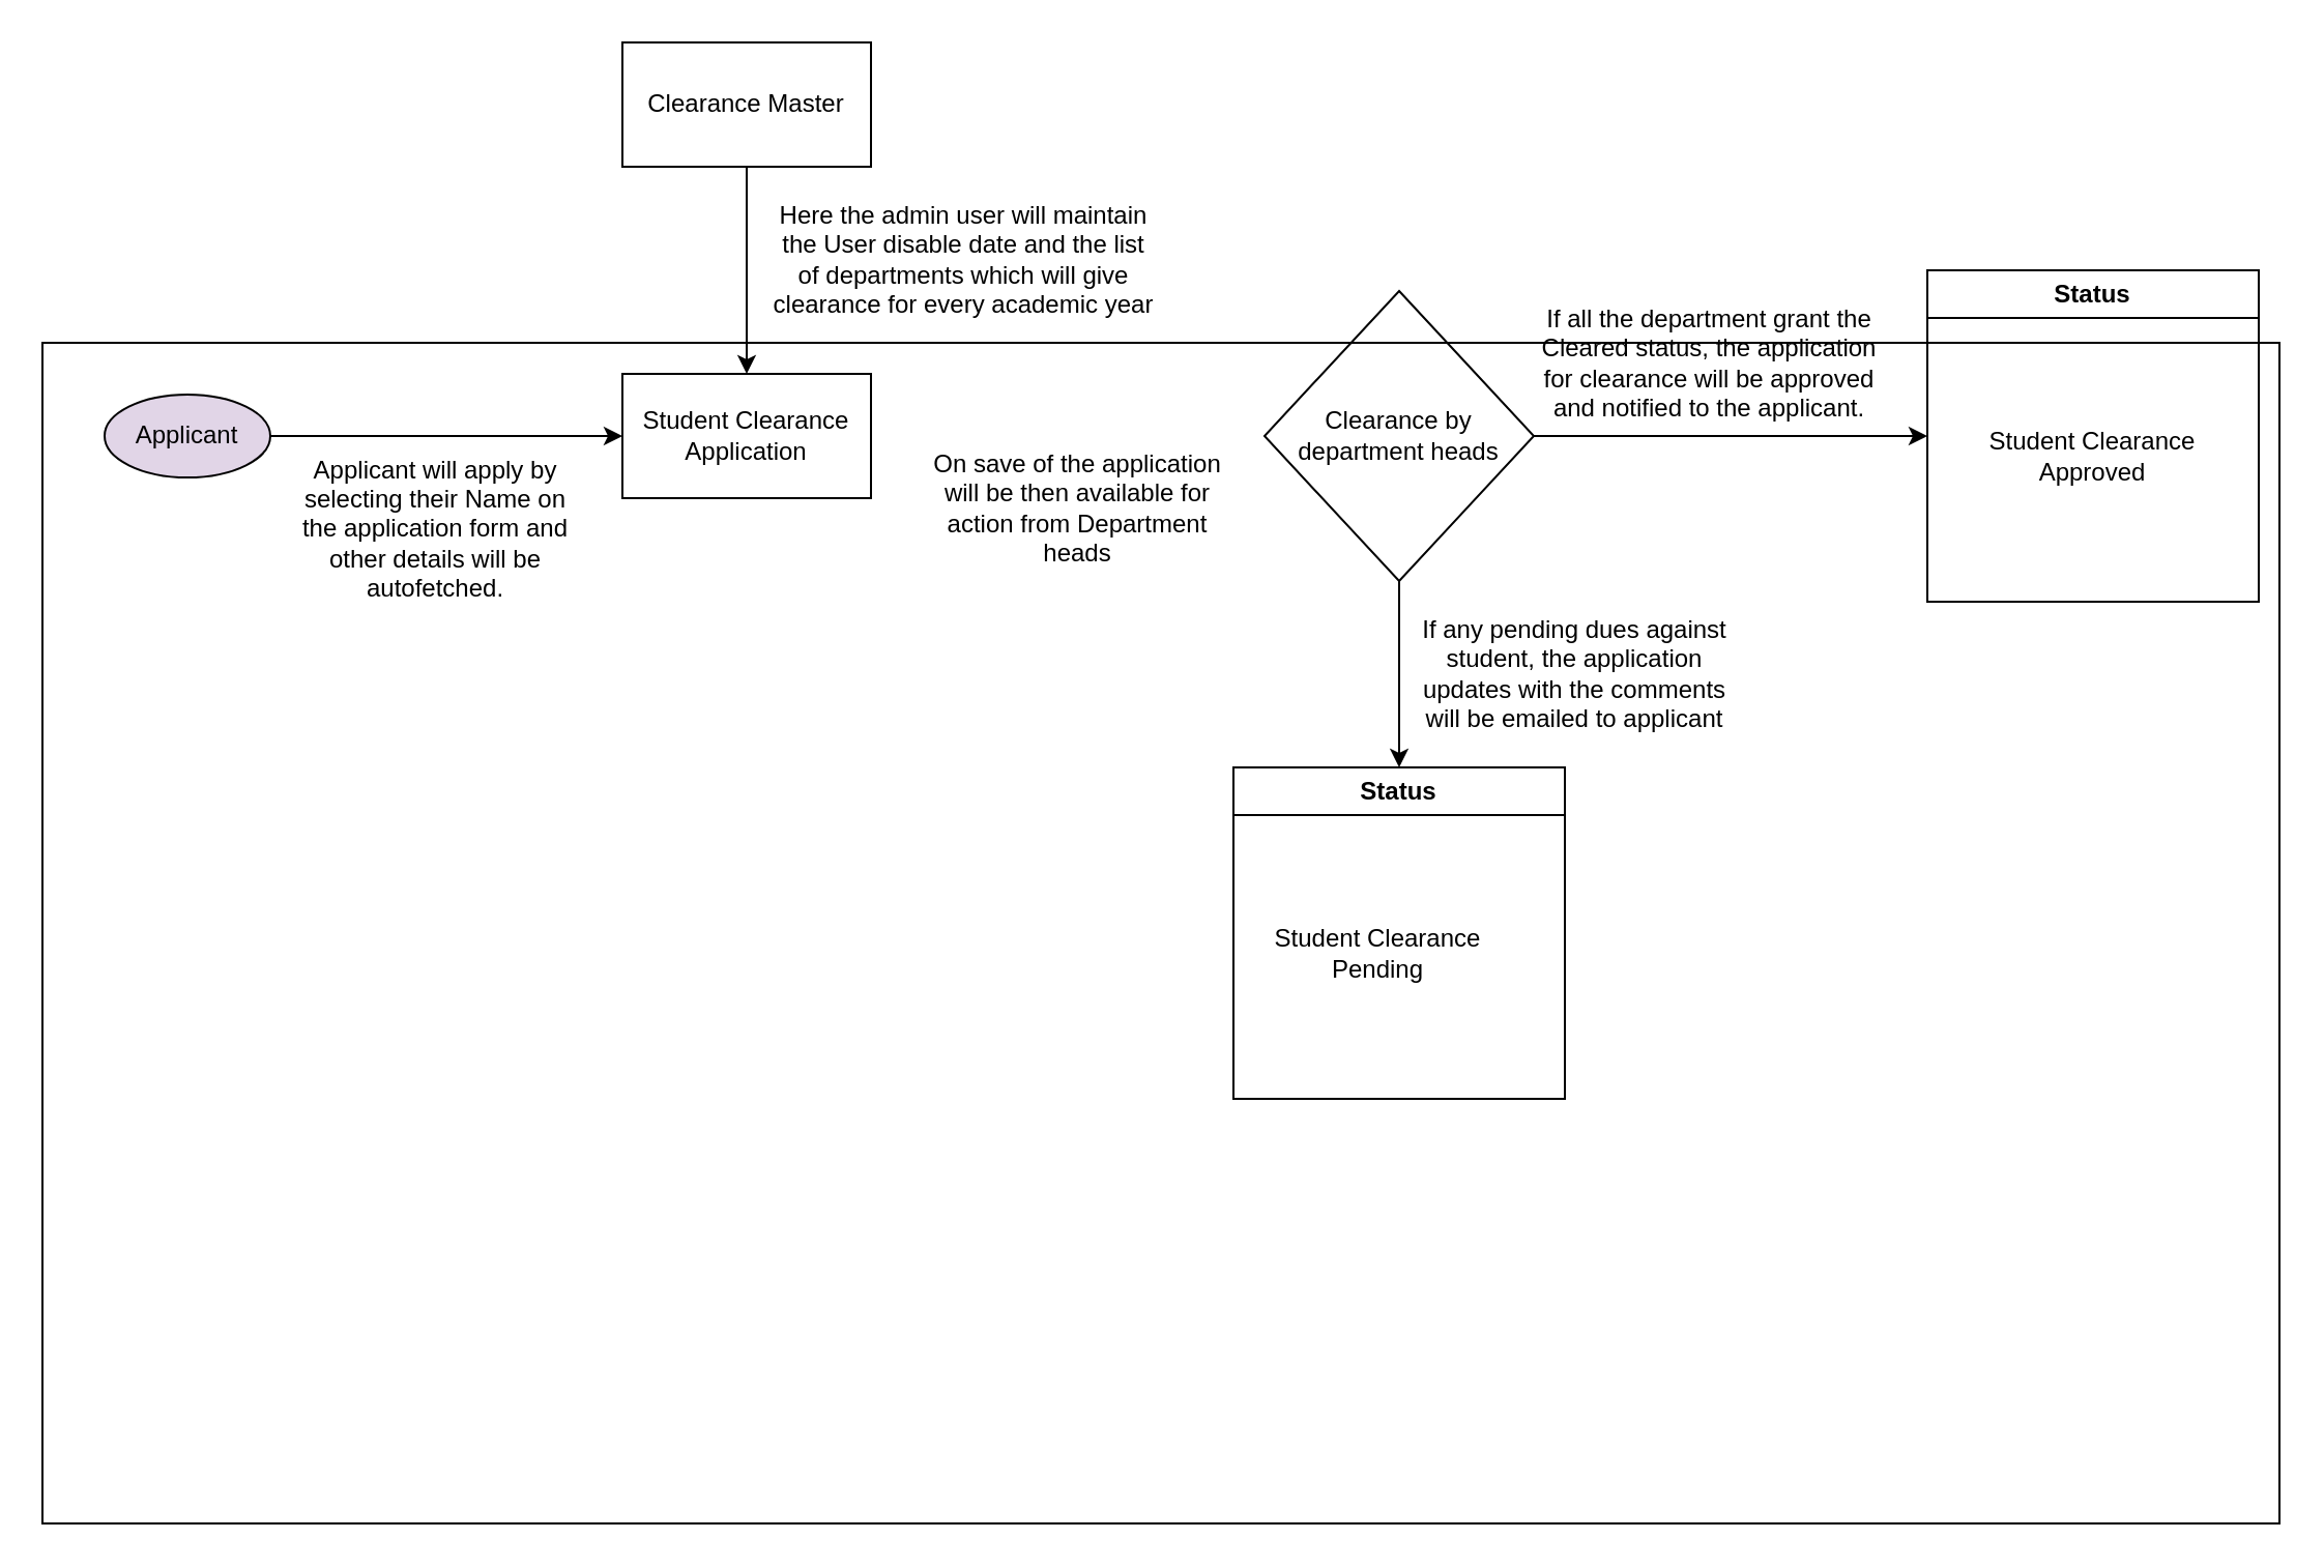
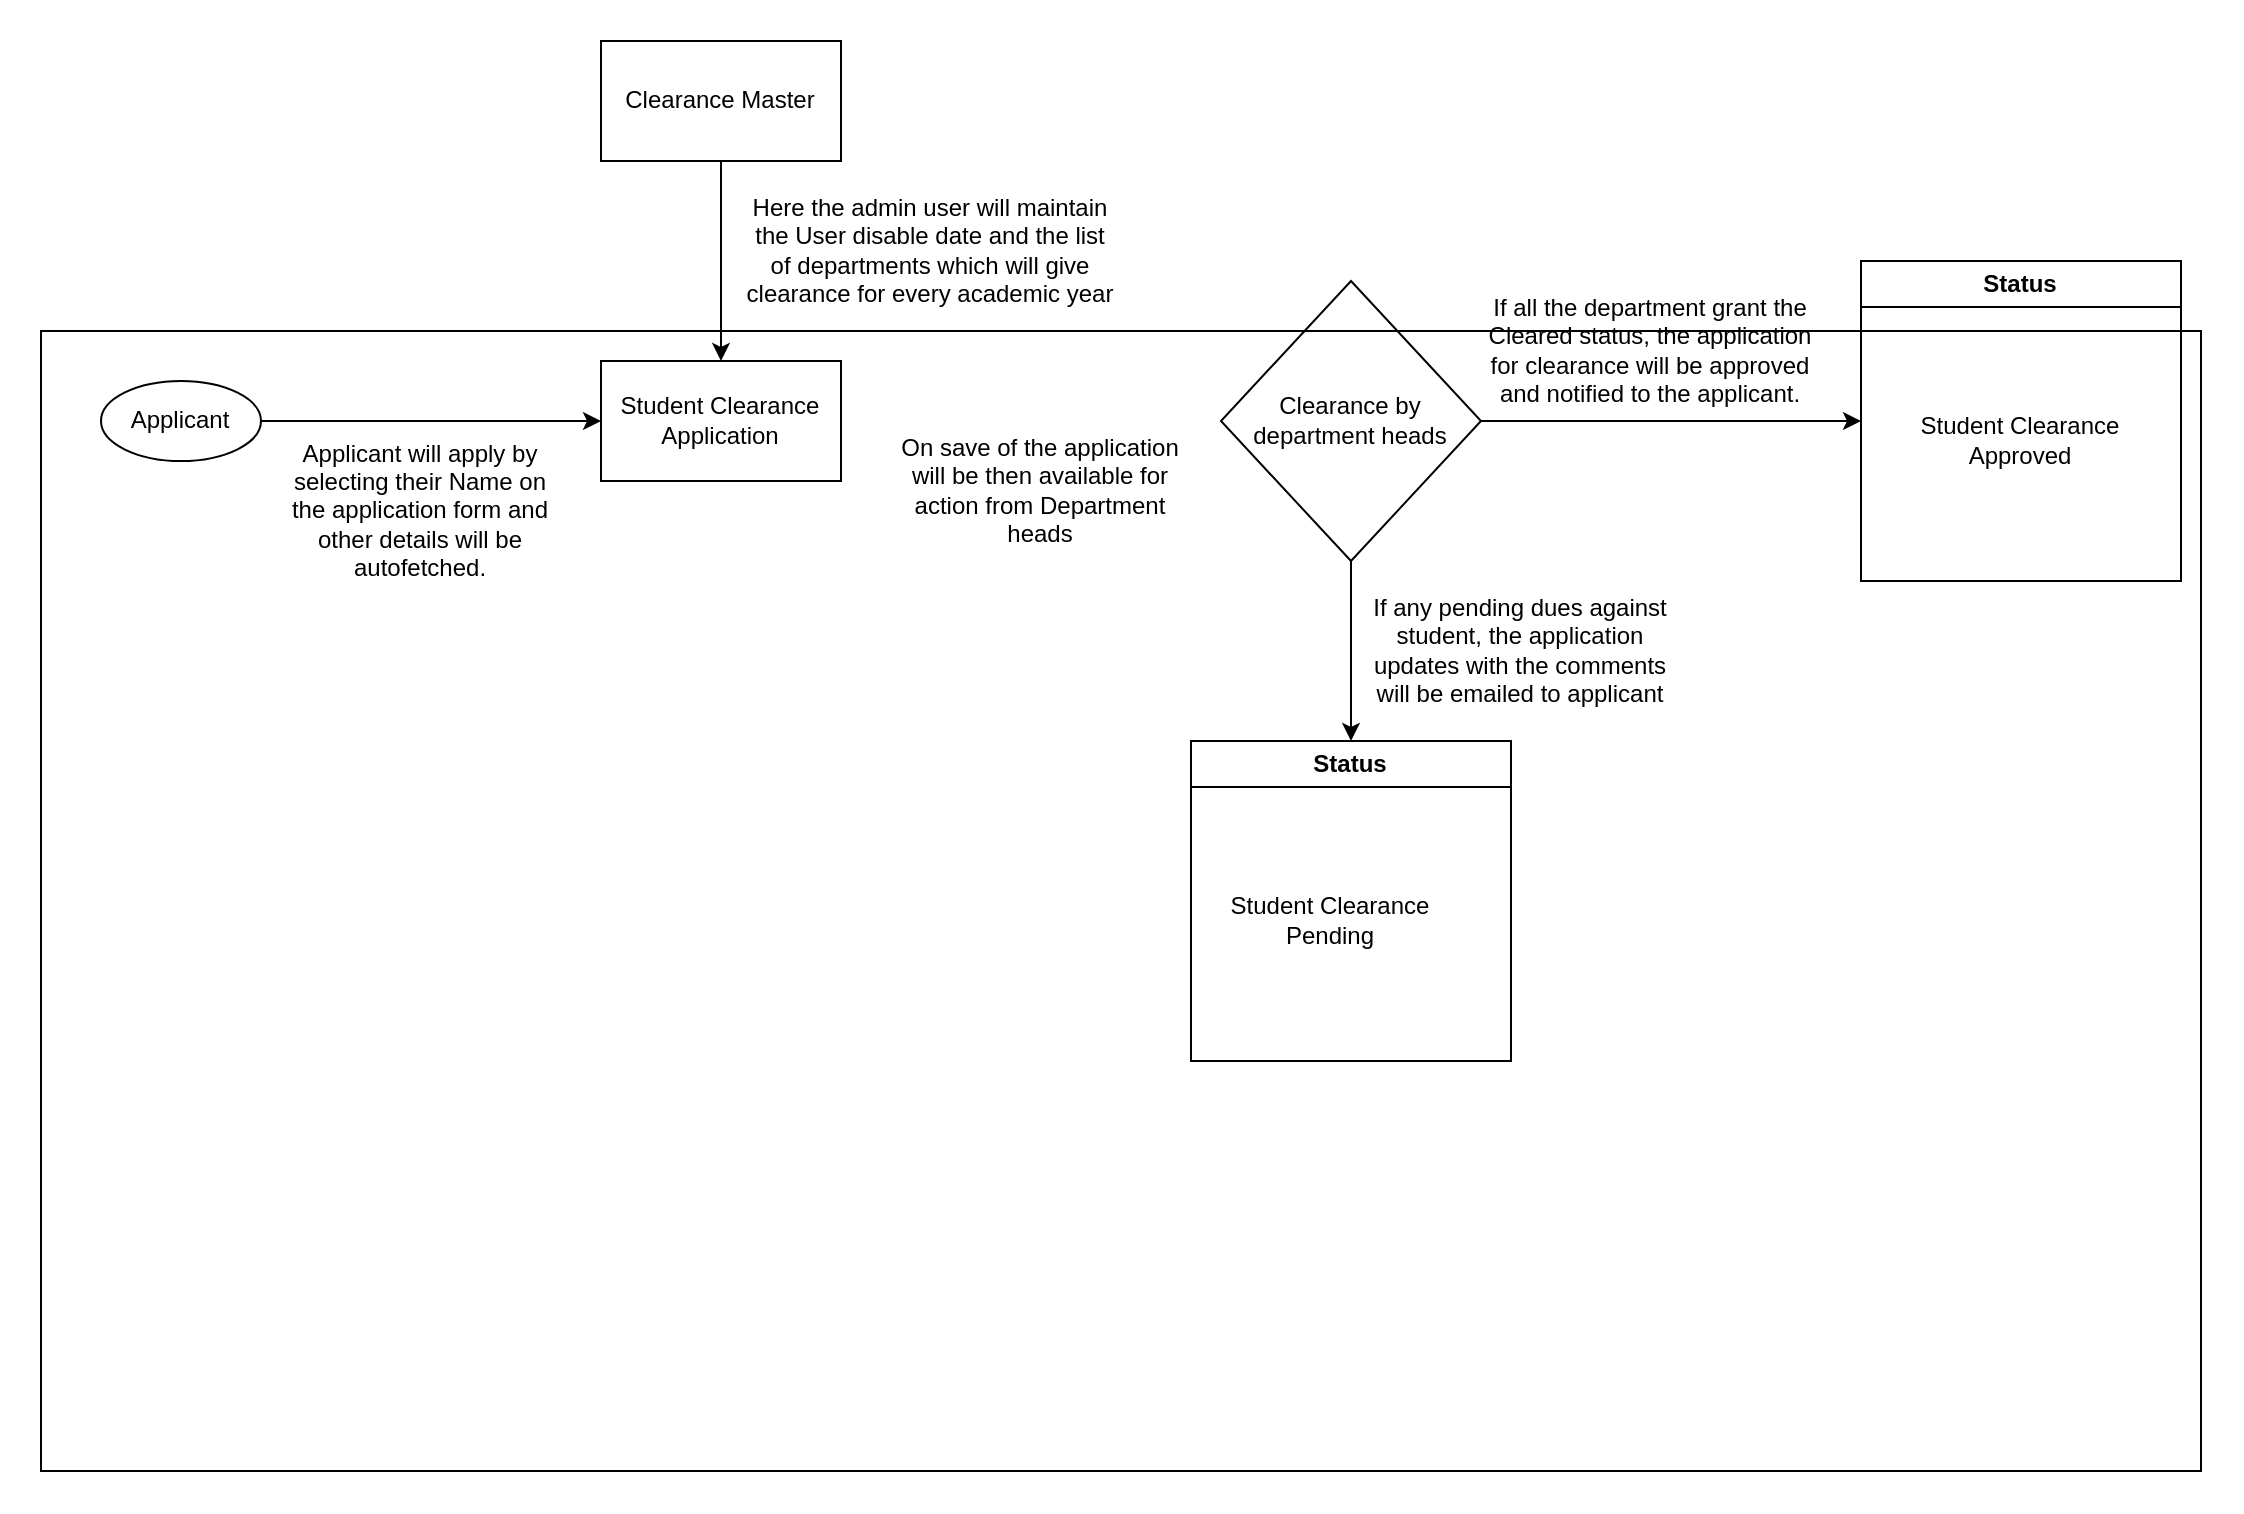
- <mxCell id="6" value="Applicant" style="ellipse;whiteSpace=wrap;html=1;fillColor=#e1d5e7;" vertex="1" parent="1"><mxGeometry x="50" y="190" width="80" height="40" as="geometry" /></mxCell>
+ <mxCell id="6" value="Applicant" style="ellipse;whiteSpace=wrap;html=1;" vertex="1" parent="1"><mxGeometry x="50" y="190" width="80" height="40" as="geometry" /></mxCell>
